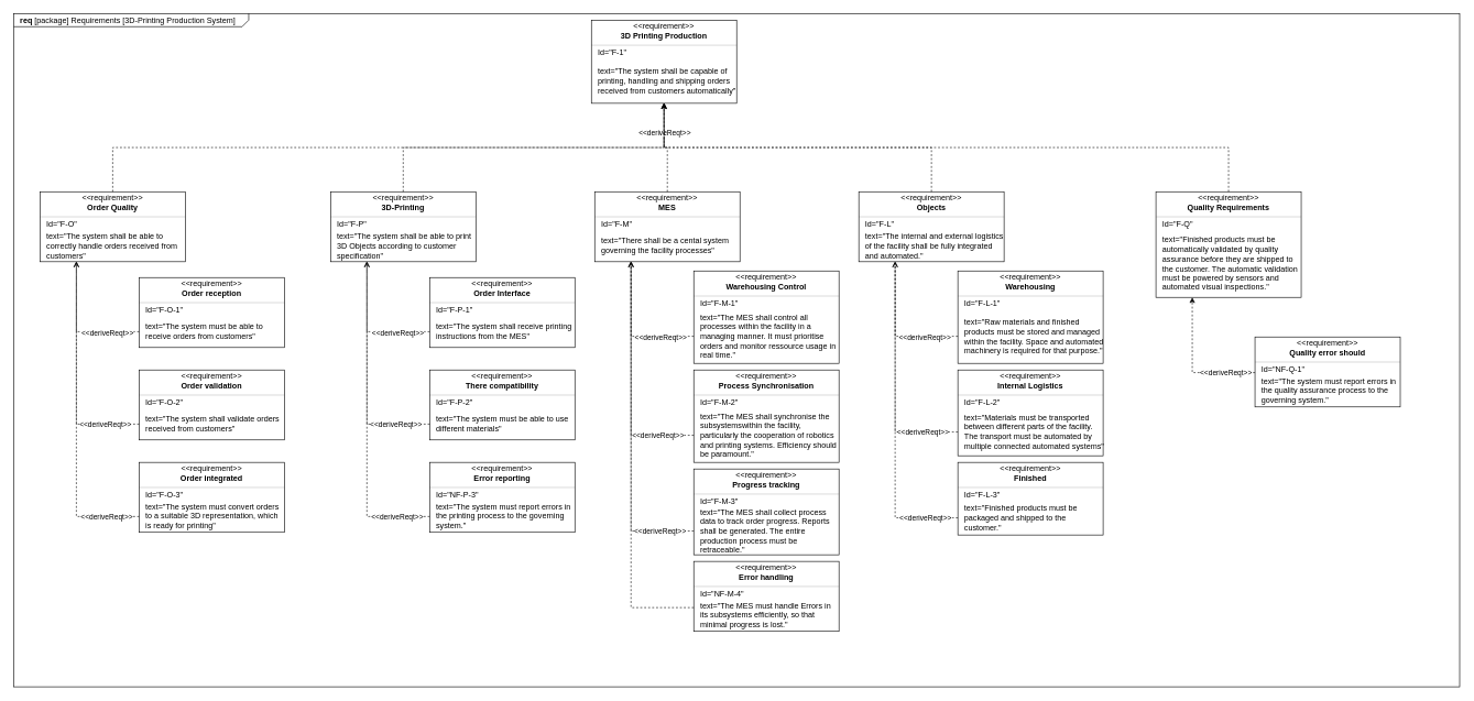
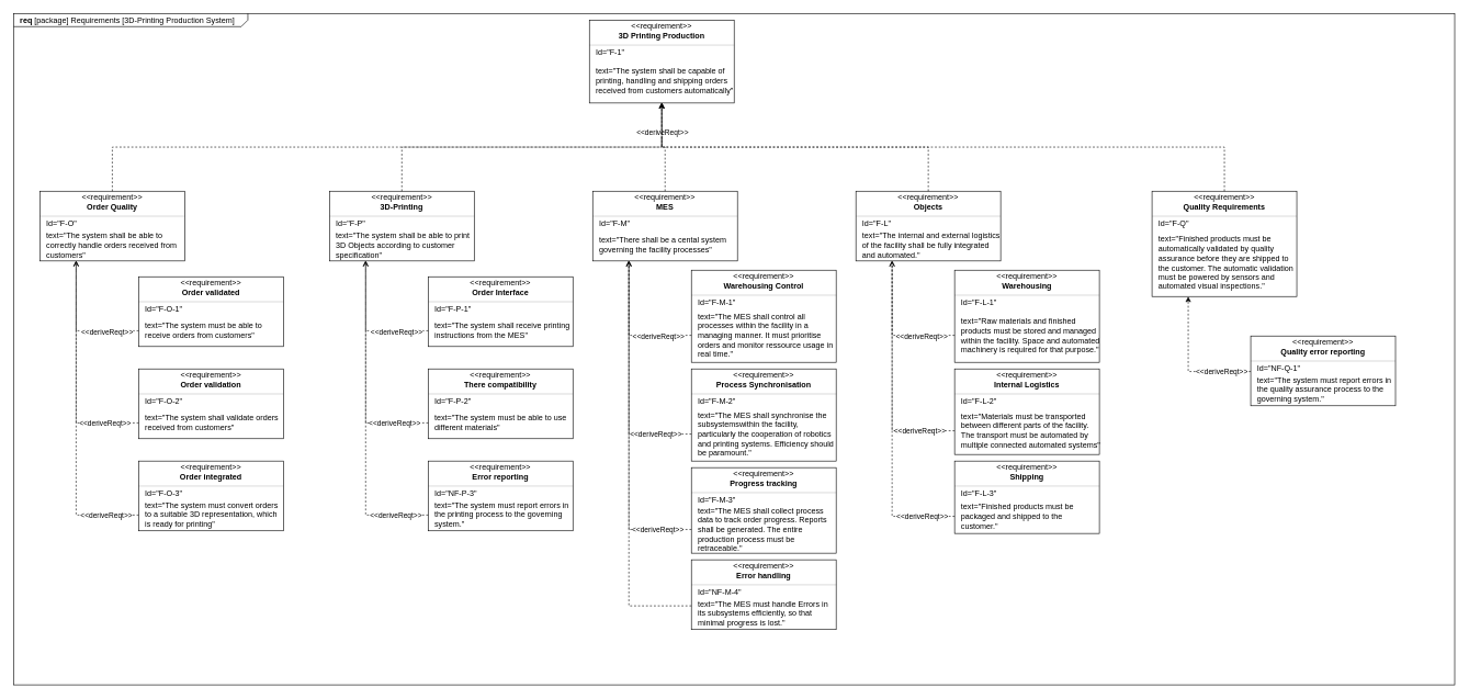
- <mxCell id="25" value="Order reception" style="html=1;align=center;spacing=0;verticalAlign=middle;strokeColor=none;fillColor=none;whiteSpace=wrap;fontStyle=1" parent="23" vertex="1"><mxGeometry y="16" width="220" height="18" as="geometry" /></mxCell>
+ <mxCell id="25" value="Order validated" style="html=1;align=center;spacing=0;verticalAlign=middle;strokeColor=none;fillColor=none;whiteSpace=wrap;fontStyle=1" parent="23" vertex="1"><mxGeometry y="16" width="220" height="18" as="geometry" /></mxCell>
- <mxCell id="150" value="Quality error should" style="html=1;align=center;spacing=0;verticalAlign=middle;strokeColor=none;fillColor=none;whiteSpace=wrap;fontStyle=1" vertex="1" parent="148"><mxGeometry y="16" width="220" height="18" as="geometry" /></mxCell>
+ <mxCell id="150" value="Quality error reporting" style="html=1;align=center;spacing=0;verticalAlign=middle;strokeColor=none;fillColor=none;whiteSpace=wrap;fontStyle=1" vertex="1" parent="148"><mxGeometry y="16" width="220" height="18" as="geometry" /></mxCell>
- <mxCell id="123" value="Finished" style="html=1;align=center;spacing=0;verticalAlign=middle;strokeColor=none;fillColor=none;whiteSpace=wrap;fontStyle=1" parent="121" vertex="1"><mxGeometry y="16" width="220" height="18" as="geometry" /></mxCell>
+ <mxCell id="123" value="Shipping" style="html=1;align=center;spacing=0;verticalAlign=middle;strokeColor=none;fillColor=none;whiteSpace=wrap;fontStyle=1" parent="121" vertex="1"><mxGeometry y="16" width="220" height="18" as="geometry" /></mxCell>
